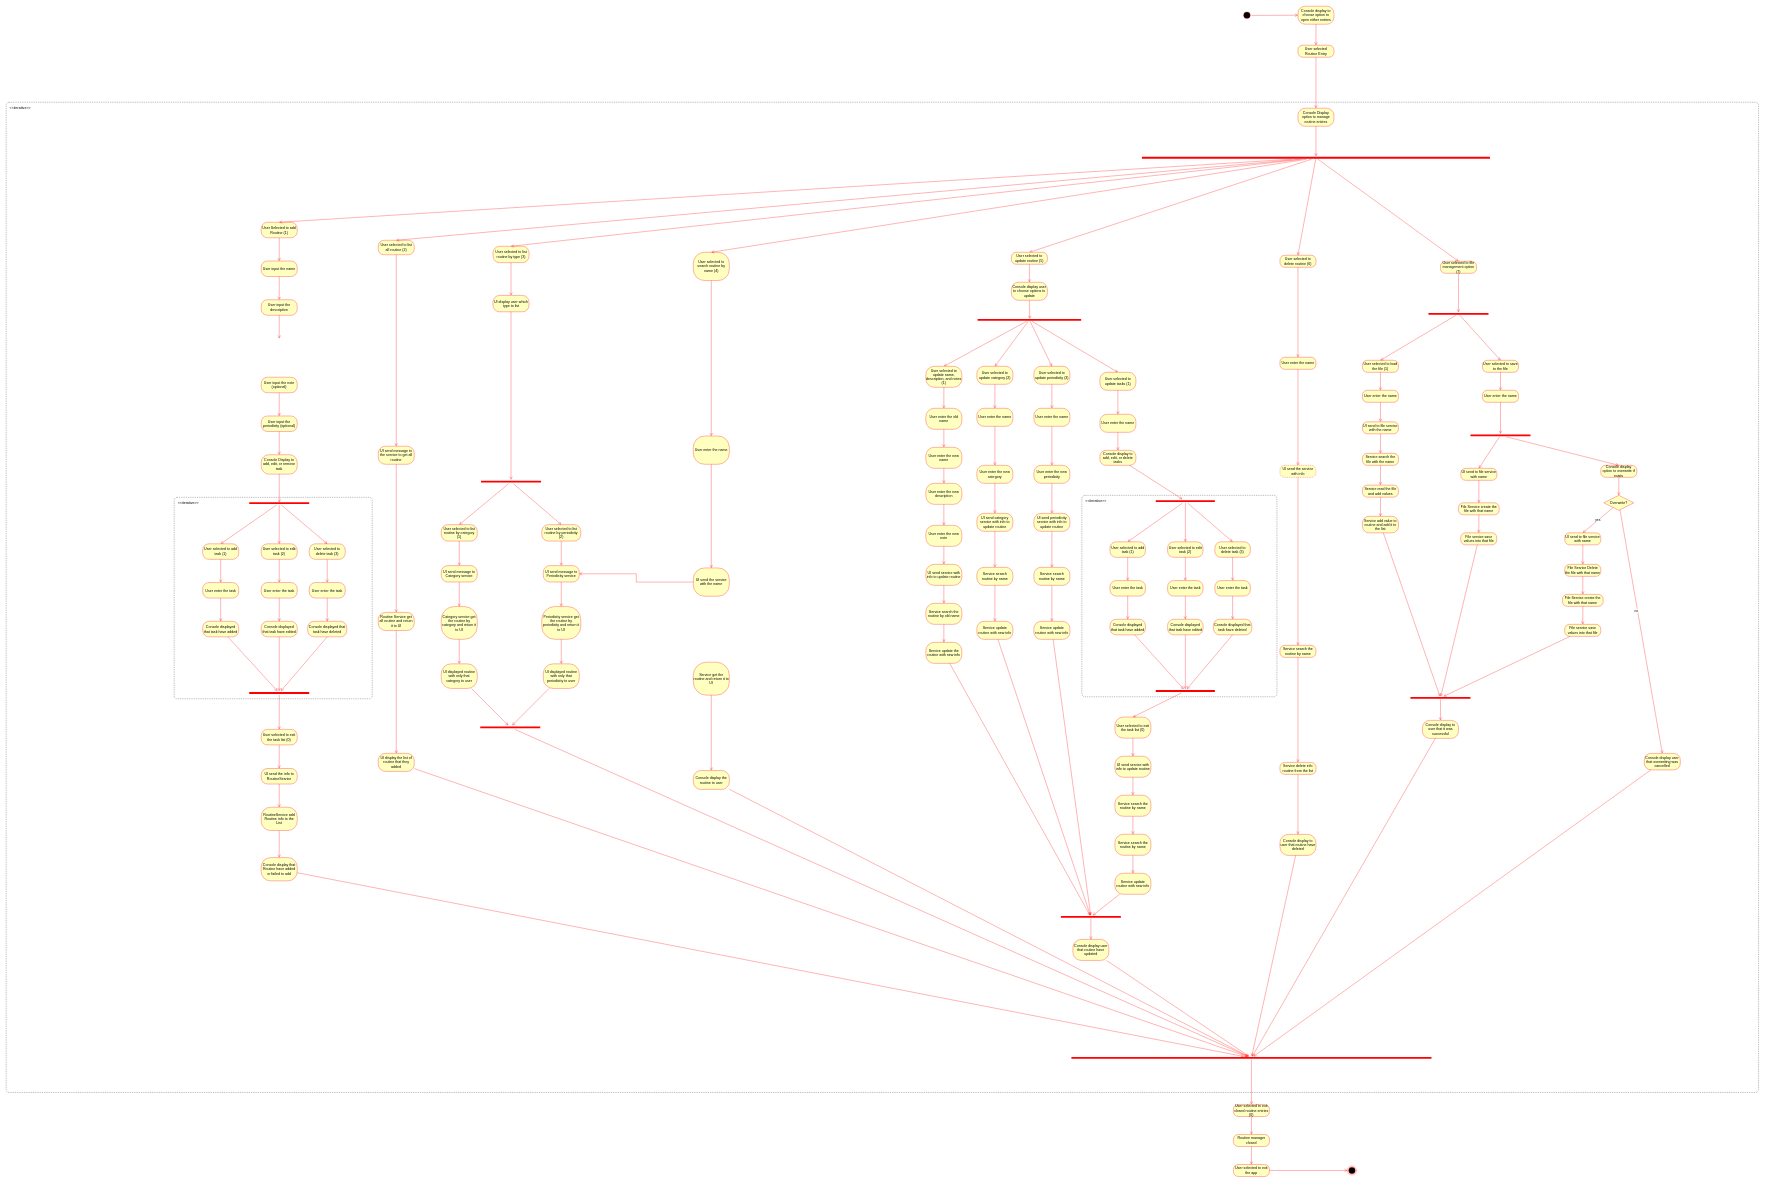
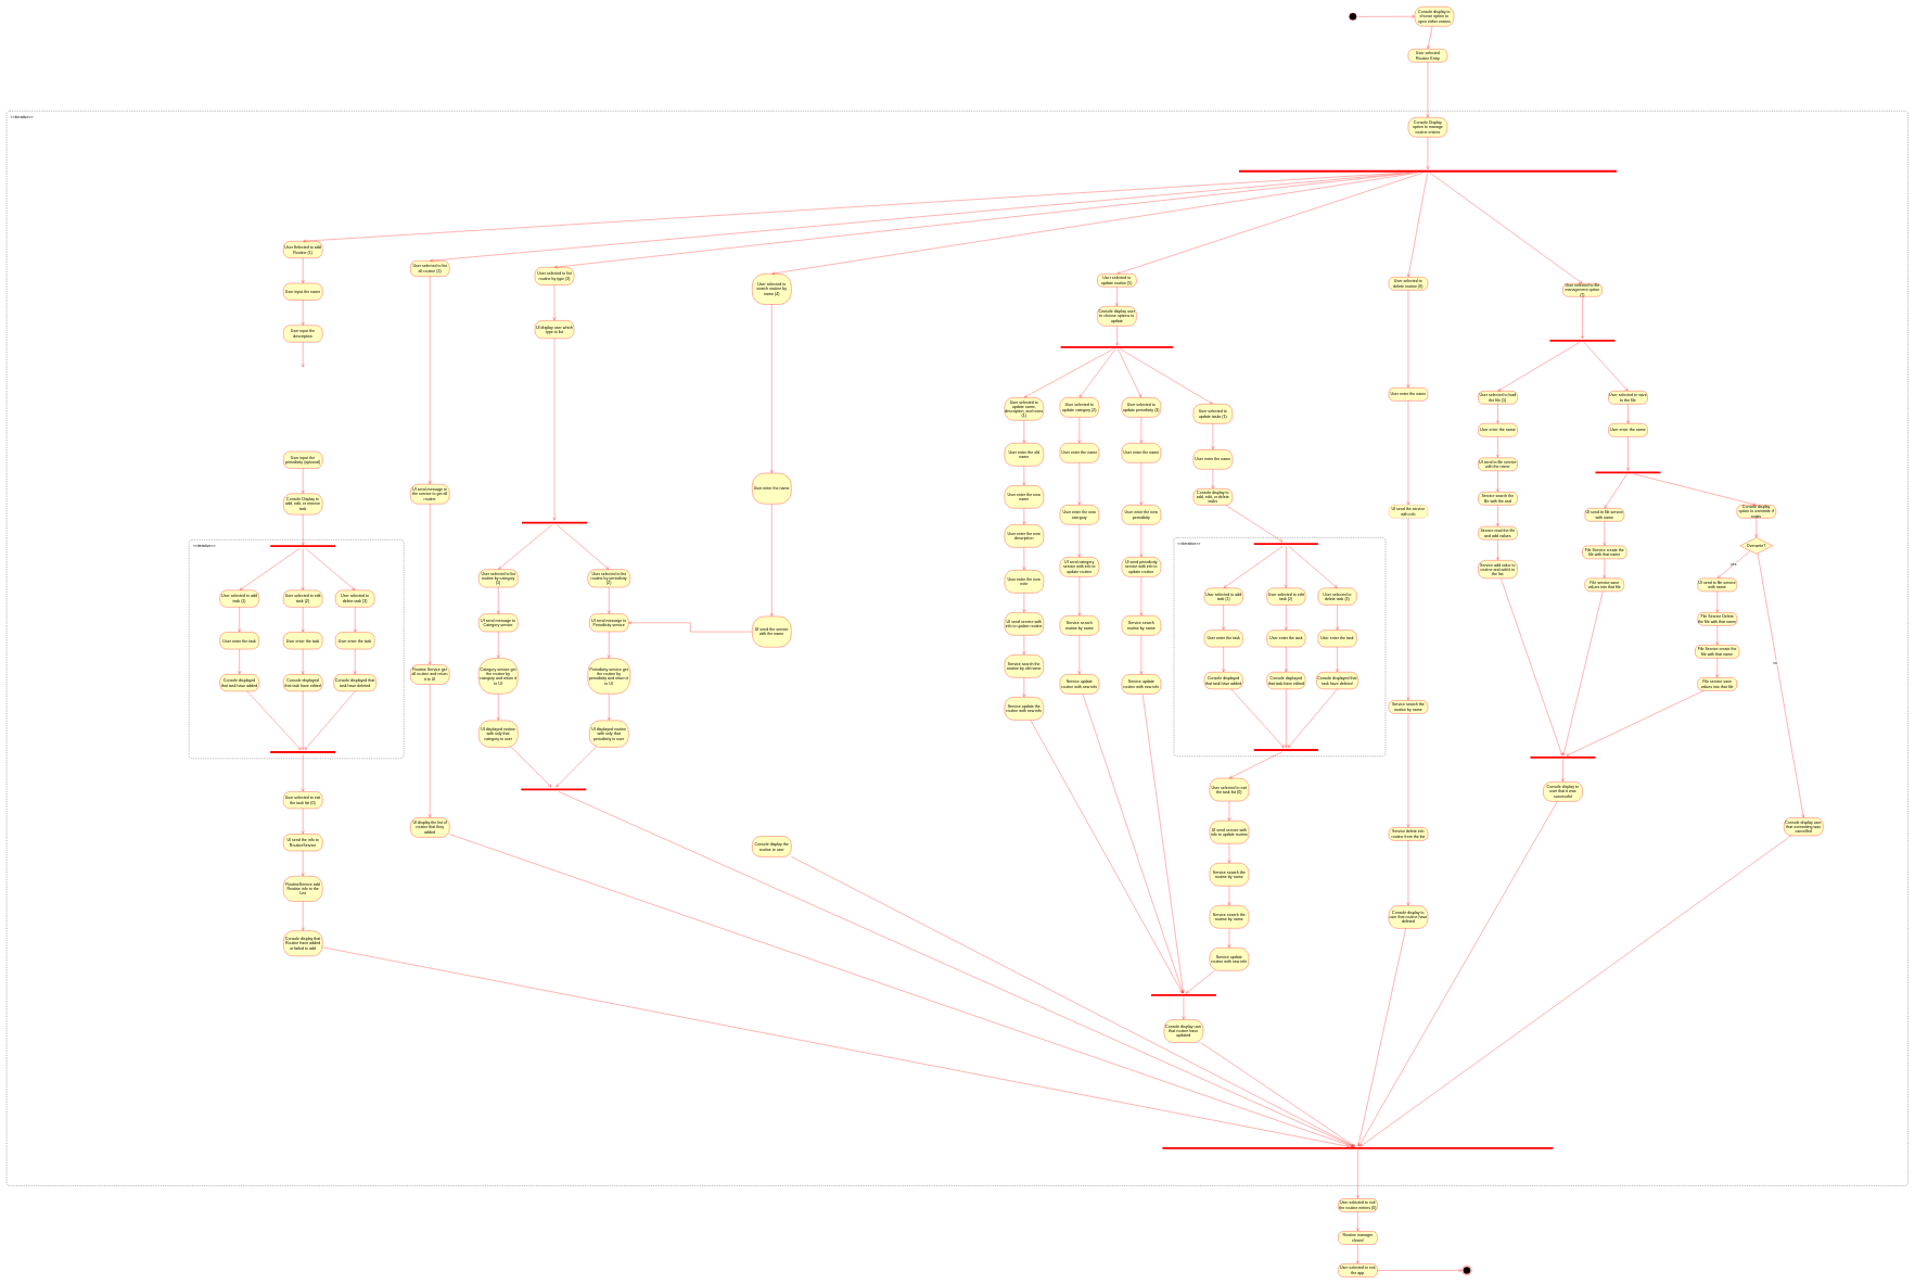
- <mxCell id="284" value="Console display to choose option to open either entries" style="rounded=1;whiteSpace=wrap;html=1;arcSize=40;fontColor=#000000;fillColor=#ffffc0;strokeColor=#ff0000;" vertex="1" parent="1"><mxGeometry x="4325" y="20" width="120" height="60" as="geometry" /></mxCell>
+ <mxCell id="284" value="Console display to choose option to open either entries" style="rounded=1;whiteSpace=wrap;html=1;arcSize=40;fontColor=#000000;fillColor=#ffffc0;strokeColor=#ff0000;" vertex="1" parent="1"><mxGeometry x="4345" y="20" width="120" height="60" as="geometry" /></mxCell>
- <mxCell id="164" value="User input the note (optional)" style="rounded=1;whiteSpace=wrap;html=1;arcSize=40;fontColor=#000000;fillColor=#ffffc0;strokeColor=#ff0000;" vertex="1" parent="132"><mxGeometry x="290" y="516.456" width="120" height="51.646" as="geometry" /></mxCell>
- <mxCell id="165" value="" style="edgeStyle=orthogonalEdgeStyle;html=1;verticalAlign=bottom;endArrow=open;endSize=8;strokeColor=#ff0000;rounded=0;entryX=0.5;entryY=0;entryDx=0;entryDy=0;" edge="1" source="164" parent="132" target="166"><mxGeometry relative="1" as="geometry"><mxPoint x="350" y="645.57" as="targetPoint" /></mxGeometry></mxCell>
- <mxCell id="81" value="Service search the file with the name" style="rounded=1;whiteSpace=wrap;html=1;arcSize=40;fontColor=#000000;fillColor=#ffffc0;strokeColor=#ff0000;" vertex="1" parent="69"><mxGeometry y="640" width="120" height="40" as="geometry" /></mxCell>
+ <mxCell id="81" value="Service search the file with the and" style="rounded=1;whiteSpace=wrap;html=1;arcSize=40;fontColor=#000000;fillColor=#ffffc0;strokeColor=#ff0000;" vertex="1" parent="69"><mxGeometry y="640" width="120" height="40" as="geometry" /></mxCell>
- <mxCell id="52" value="Service get the routine and return it to UI" style="rounded=1;whiteSpace=wrap;html=1;arcSize=40;fontColor=#000000;fillColor=#ffffc0;strokeColor=#ff0000;" vertex="1" parent="45"><mxGeometry y="1366.053" width="120" height="109.912" as="geometry" /></mxCell>
- <mxCell id="53" value="" style="edgeStyle=orthogonalEdgeStyle;html=1;verticalAlign=bottom;endArrow=open;endSize=8;strokeColor=#ff0000;rounded=0;entryX=0.5;entryY=0;entryDx=0;entryDy=0;" edge="1" source="52" parent="45" target="54"><mxGeometry relative="1" as="geometry"><mxPoint x="60" y="863.596" as="targetPoint" /></mxGeometry></mxCell>
- <mxCell id="289" value="User selected to exit closed routine entries (0)" style="rounded=1;whiteSpace=wrap;html=1;arcSize=40;fontColor=#000000;fillColor=#ffffc0;strokeColor=#ff0000;" vertex="1" parent="1"><mxGeometry x="4110" y="3680" width="120" height="40" as="geometry" /></mxCell>
+ <mxCell id="289" value="User selected to exit the routine entries (0)" style="rounded=1;whiteSpace=wrap;html=1;arcSize=40;fontColor=#000000;fillColor=#ffffc0;strokeColor=#ff0000;" vertex="1" parent="1"><mxGeometry x="4110" y="3680" width="120" height="40" as="geometry" /></mxCell>
